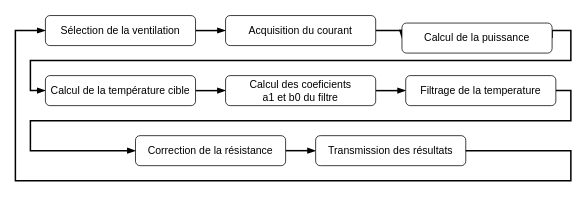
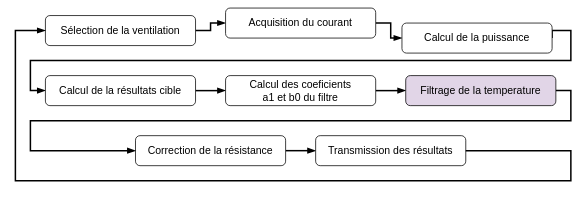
- <mxCell id="5" value="&lt;font style=&quot;font-size: 14px&quot;&gt;Acquisition du courant&lt;/font&gt;" style="rounded=1;whiteSpace=wrap;html=1;" parent="1" vertex="1"><mxGeometry x="300" y="20" width="200" height="40" as="geometry" /></mxCell>
+ <mxCell id="5" value="&lt;font style=&quot;font-size: 14px&quot;&gt;Acquisition du courant&lt;/font&gt;" style="rounded=1;whiteSpace=wrap;html=1;" parent="1" vertex="1"><mxGeometry x="300" y="10" width="200" height="40" as="geometry" /></mxCell>
- <mxCell id="9" value="&lt;font style=&quot;font-size: 14px&quot;&gt;Calcul de la température cible&lt;/font&gt;" style="rounded=1;whiteSpace=wrap;html=1;" parent="1" vertex="1"><mxGeometry x="60" y="100" width="200" height="40" as="geometry" /></mxCell>
+ <mxCell id="9" value="&lt;font style=&quot;font-size: 14px&quot;&gt;Calcul de la résultats cible&lt;/font&gt;" style="rounded=1;whiteSpace=wrap;html=1;" parent="1" vertex="1"><mxGeometry x="60" y="100" width="200" height="40" as="geometry" /></mxCell>
- <mxCell id="15" value="&lt;font style=&quot;font-size: 14px&quot;&gt;Filtrage de la temperature&lt;/font&gt;" style="rounded=1;whiteSpace=wrap;html=1;" parent="1" vertex="1"><mxGeometry x="540" y="100" width="200" height="40" as="geometry" /></mxCell>
+ <mxCell id="15" value="&lt;font style=&quot;font-size: 14px&quot;&gt;Filtrage de la temperature&lt;/font&gt;" style="rounded=1;whiteSpace=wrap;html=1;fillColor=#e1d5e7;" parent="1" vertex="1"><mxGeometry x="540" y="100" width="200" height="40" as="geometry" /></mxCell>
